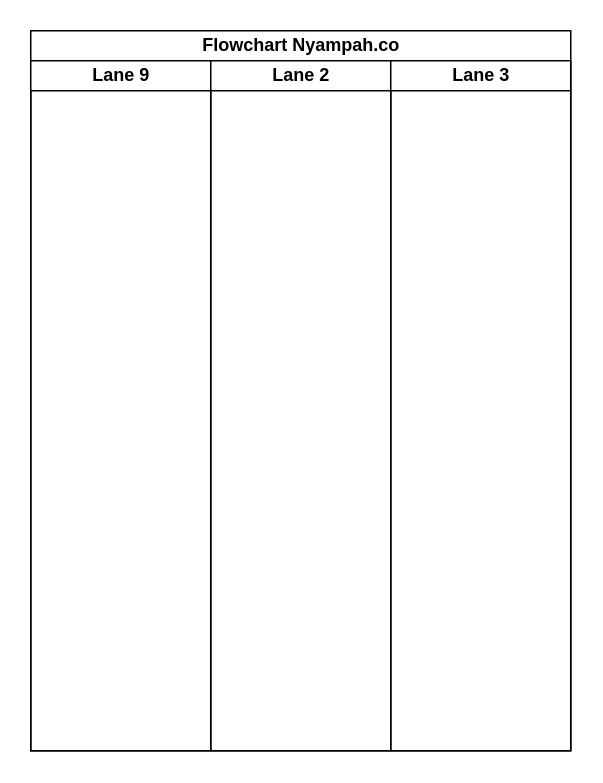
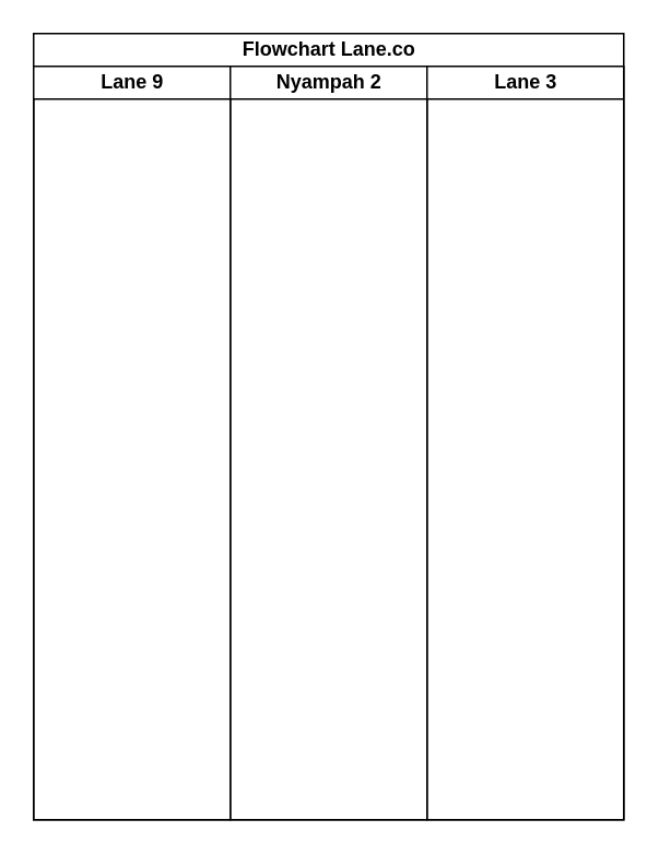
- <mxCell id="2" value="Flowchart Nyampah.co" style="swimlane;childLayout=stackLayout;resizeParent=1;resizeParentMax=0;startSize=20;html=1;" vertex="1" parent="1"><mxGeometry x="20" y="20" width="360" height="480" as="geometry" /></mxCell>
+ <mxCell id="2" value="Flowchart Lane.co" style="swimlane;childLayout=stackLayout;resizeParent=1;resizeParentMax=0;startSize=20;html=1;" vertex="1" parent="1"><mxGeometry x="20" y="20" width="360" height="480" as="geometry" /></mxCell>
- <mxCell id="4" value="Lane 2" style="swimlane;startSize=20;html=1;" vertex="1" parent="2"><mxGeometry x="120" y="20" width="120" height="460" as="geometry" /></mxCell>
+ <mxCell id="4" value="Nyampah 2" style="swimlane;startSize=20;html=1;" vertex="1" parent="2"><mxGeometry x="120" y="20" width="120" height="460" as="geometry" /></mxCell>
